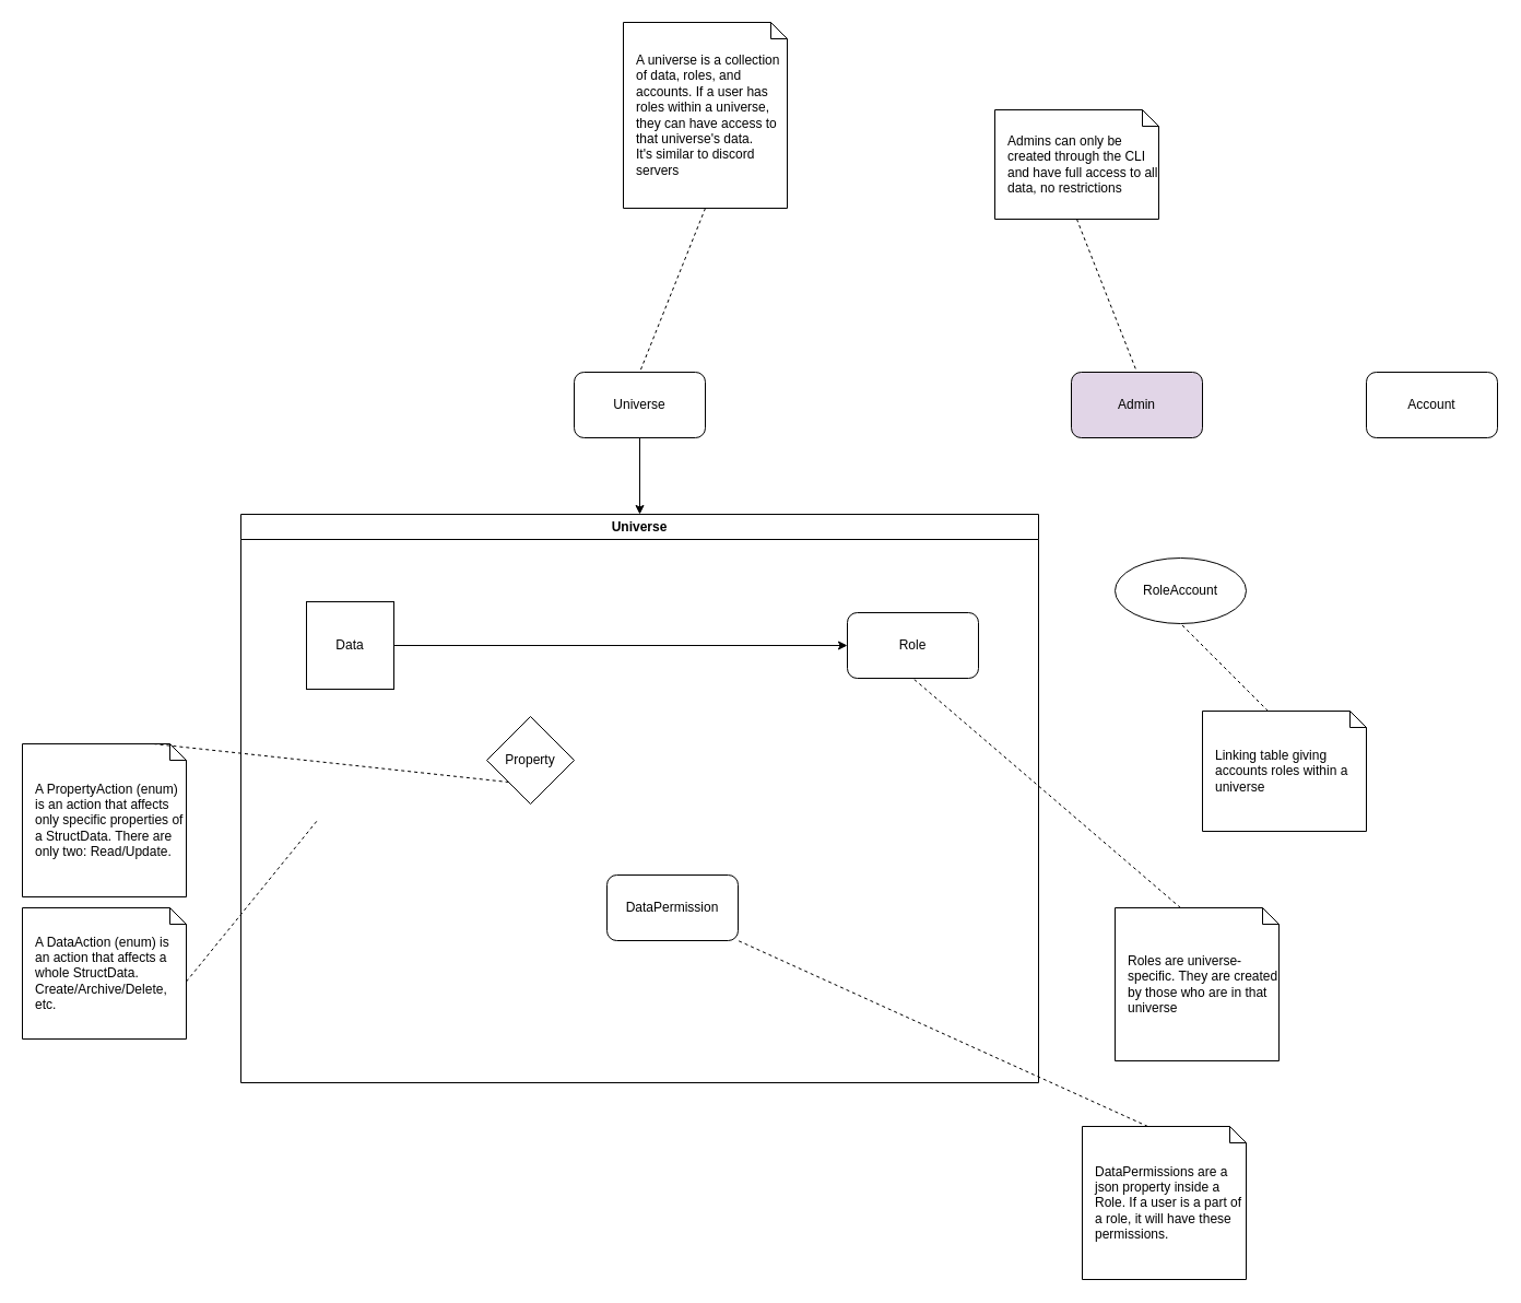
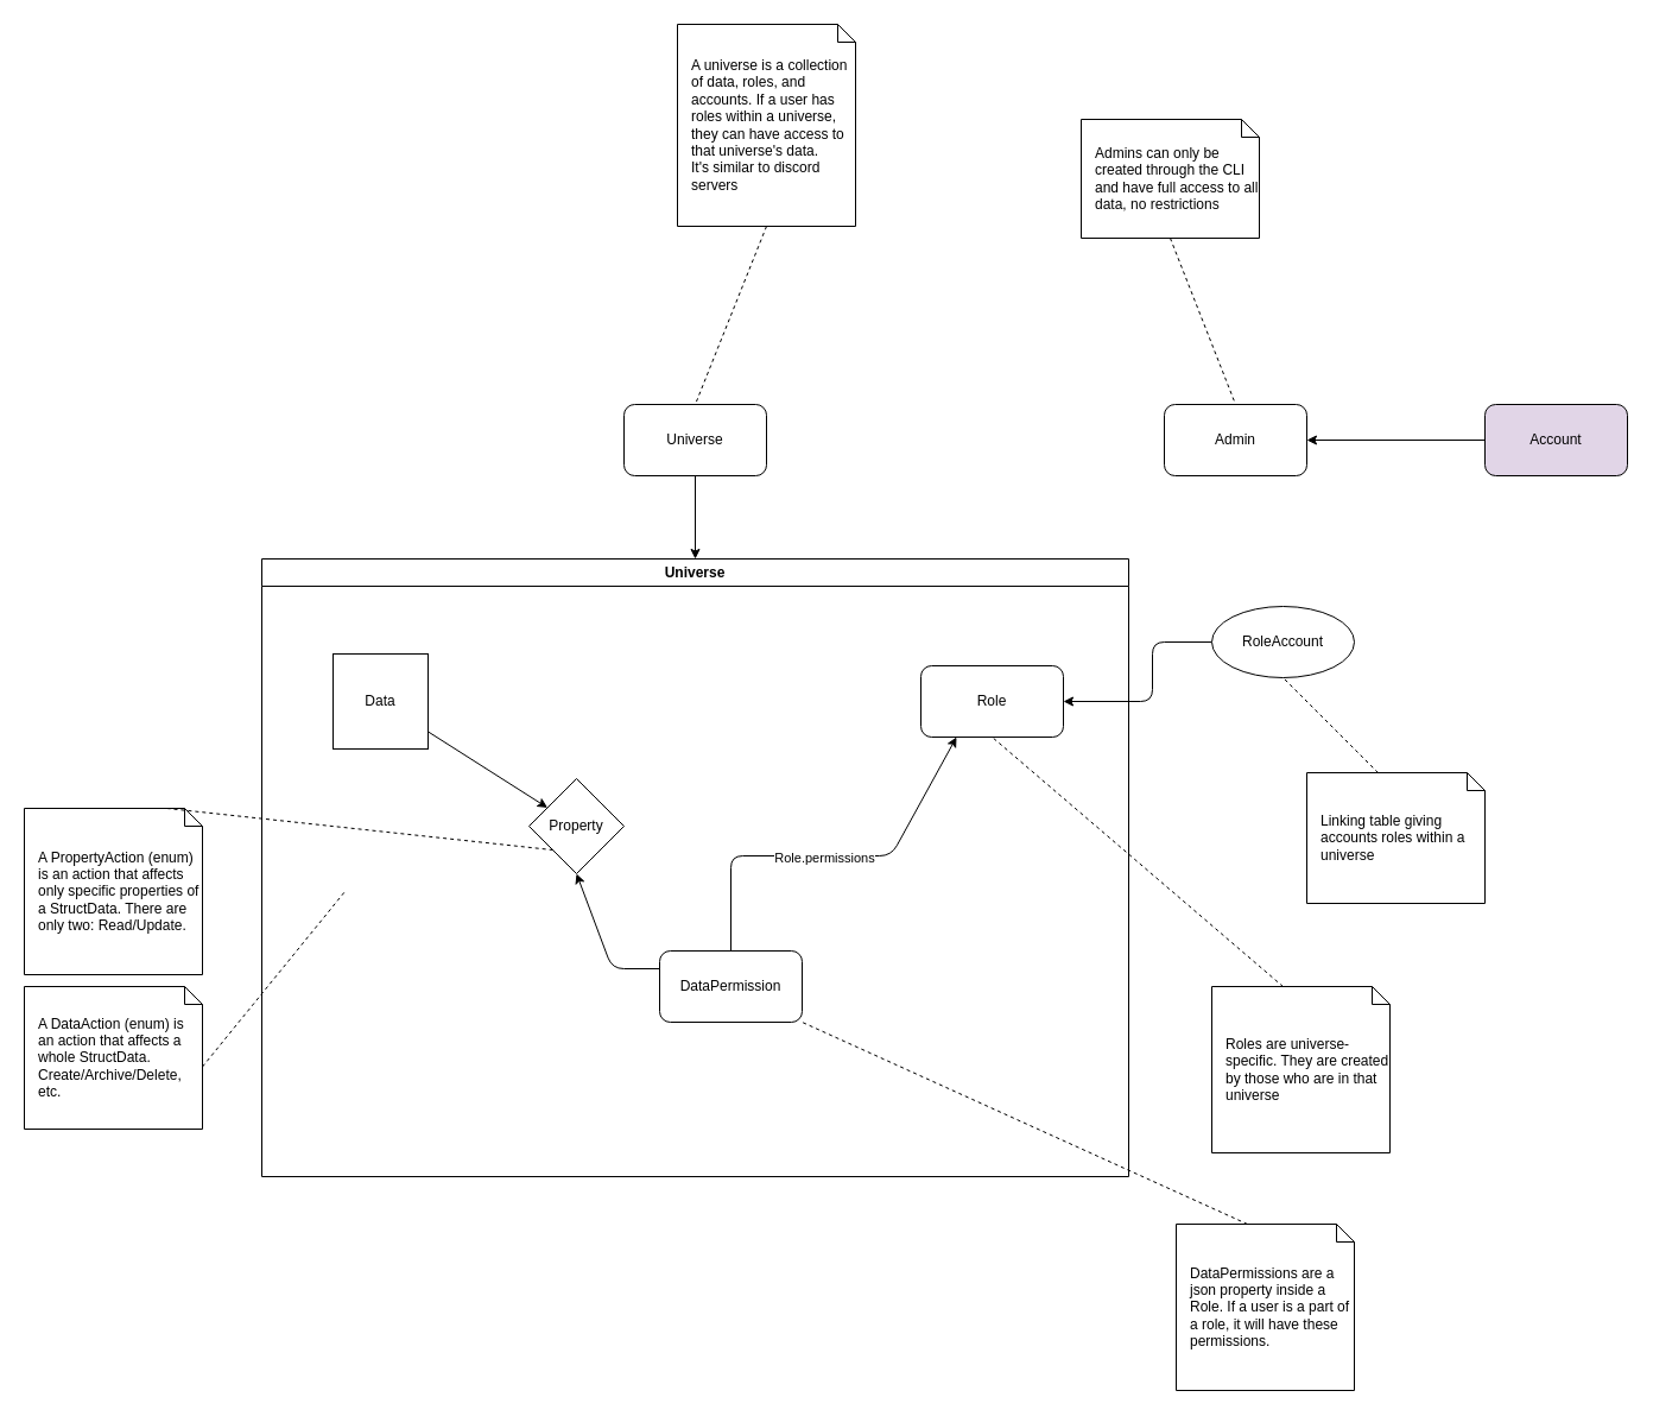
- <mxCell id="11" value="Admin" style="rounded=1;whiteSpace=wrap;html=1;fillColor=#e1d5e7;" vertex="1" parent="1"><mxGeometry x="980" y="340" width="120" height="60" as="geometry" /></mxCell>
+ <mxCell id="11" value="Admin" style="rounded=1;whiteSpace=wrap;html=1;" vertex="1" parent="1"><mxGeometry x="980" y="340" width="120" height="60" as="geometry" /></mxCell>
+ <mxCell id="14" style="edgeStyle=none;html=1;exitX=0;exitY=0.5;exitDx=0;exitDy=0;" edge="1" parent="1" source="15" target="11"><mxGeometry relative="1" as="geometry" /></mxCell>
- <mxCell id="15" value="Account" style="rounded=1;whiteSpace=wrap;html=1;" vertex="1" parent="1"><mxGeometry x="1250" y="340" width="120" height="60" as="geometry" /></mxCell>
+ <mxCell id="15" value="Account" style="rounded=1;whiteSpace=wrap;html=1;fillColor=#e1d5e7;" vertex="1" parent="1"><mxGeometry x="1250" y="340" width="120" height="60" as="geometry" /></mxCell>
+ <mxCell id="16" style="edgeStyle=none;html=1;exitX=0;exitY=0.5;exitDx=0;exitDy=0;entryX=1;entryY=0.5;entryDx=0;entryDy=0;" edge="1" parent="1" source="17" target="6"><mxGeometry relative="1" as="geometry"><Array as="points"><mxPoint x="970" y="540" /><mxPoint x="970" y="590" /></Array></mxGeometry></mxCell>
- <mxCell id="3" style="edgeStyle=none;html=1;" edge="1" parent="2" source="4" target="6"><mxGeometry relative="1" as="geometry" /></mxCell>
+ <mxCell id="3" style="edgeStyle=none;html=1;" edge="1" parent="2" source="4" target="5"><mxGeometry relative="1" as="geometry" /></mxCell>
+ <mxCell id="7" style="edgeStyle=none;html=1;exitX=0.5;exitY=0;exitDx=0;exitDy=0;entryX=0.25;entryY=1;entryDx=0;entryDy=0;" edge="1" parent="2" source="10" target="6"><mxGeometry relative="1" as="geometry"><Array as="points"><mxPoint x="395" y="250" /><mxPoint x="530" y="250" /></Array></mxGeometry></mxCell>
+ <mxCell id="8" value="Role.permissions" style="edgeLabel;html=1;align=center;verticalAlign=middle;resizable=0;points=[];" vertex="1" connectable="0" parent="7"><mxGeometry x="-0.039" y="-1" relative="1" as="geometry"><mxPoint as="offset" /></mxGeometry></mxCell>
+ <mxCell id="9" style="edgeStyle=none;html=1;exitX=0;exitY=0.25;exitDx=0;exitDy=0;entryX=0.5;entryY=1;entryDx=0;entryDy=0;" edge="1" parent="2" source="10" target="5"><mxGeometry relative="1" as="geometry"><Array as="points"><mxPoint x="295" y="345" /></Array></mxGeometry></mxCell>
